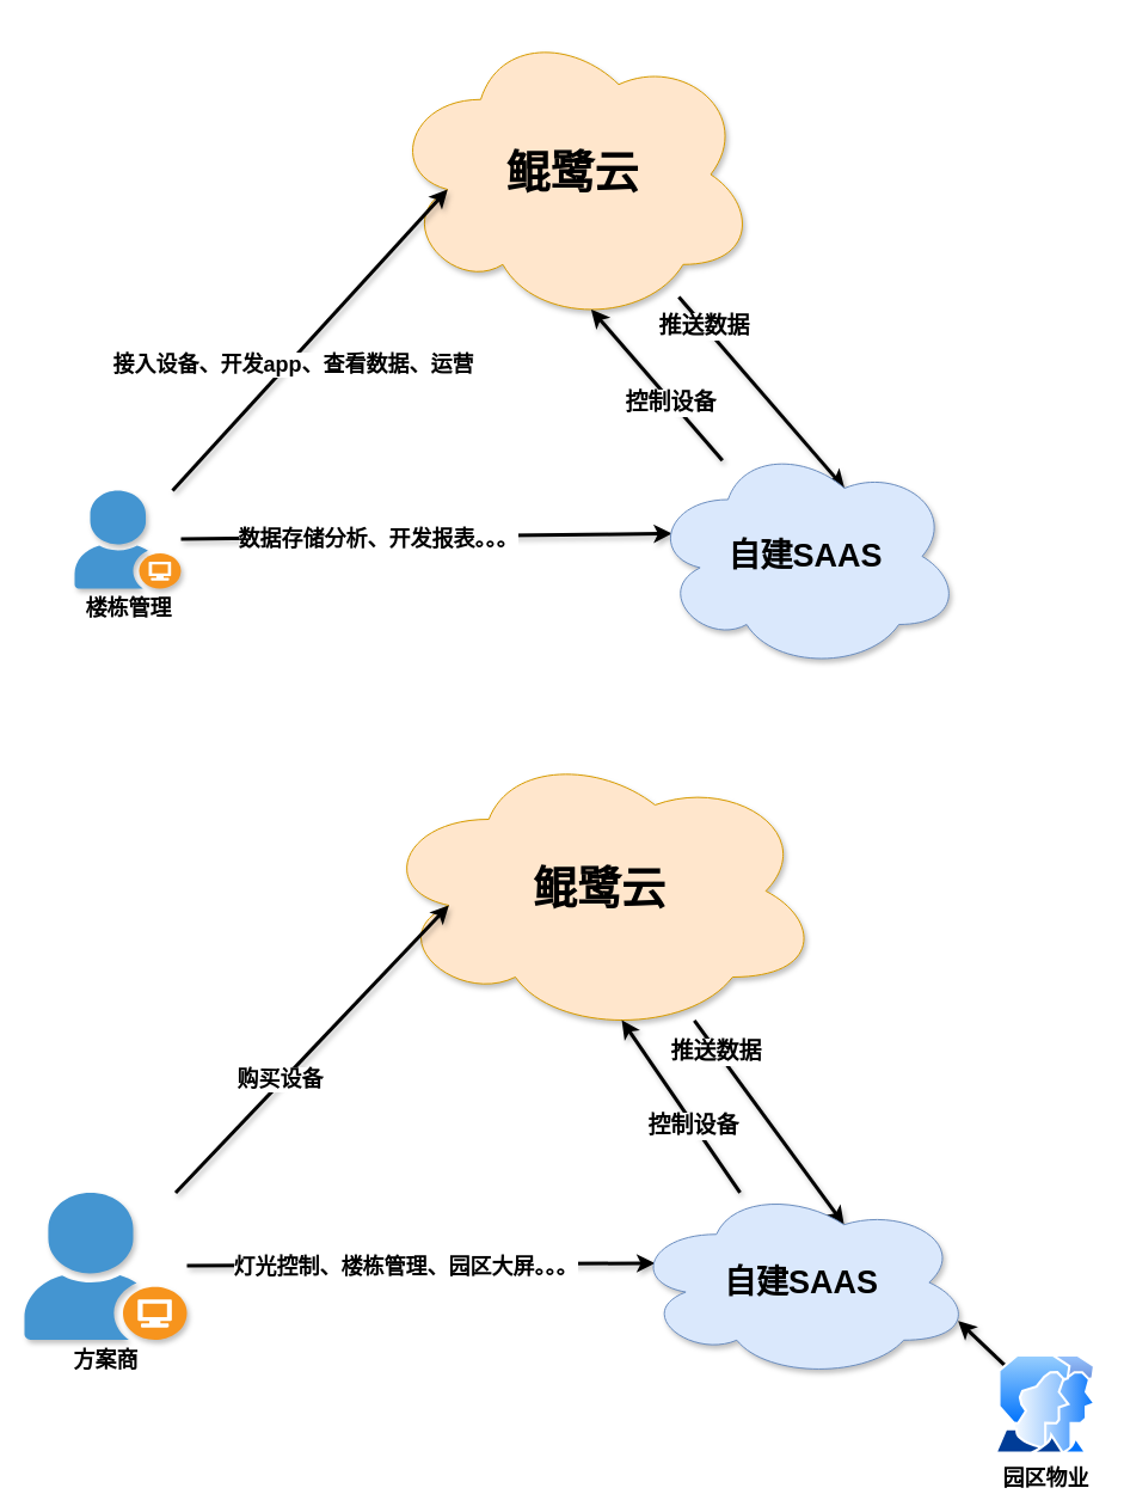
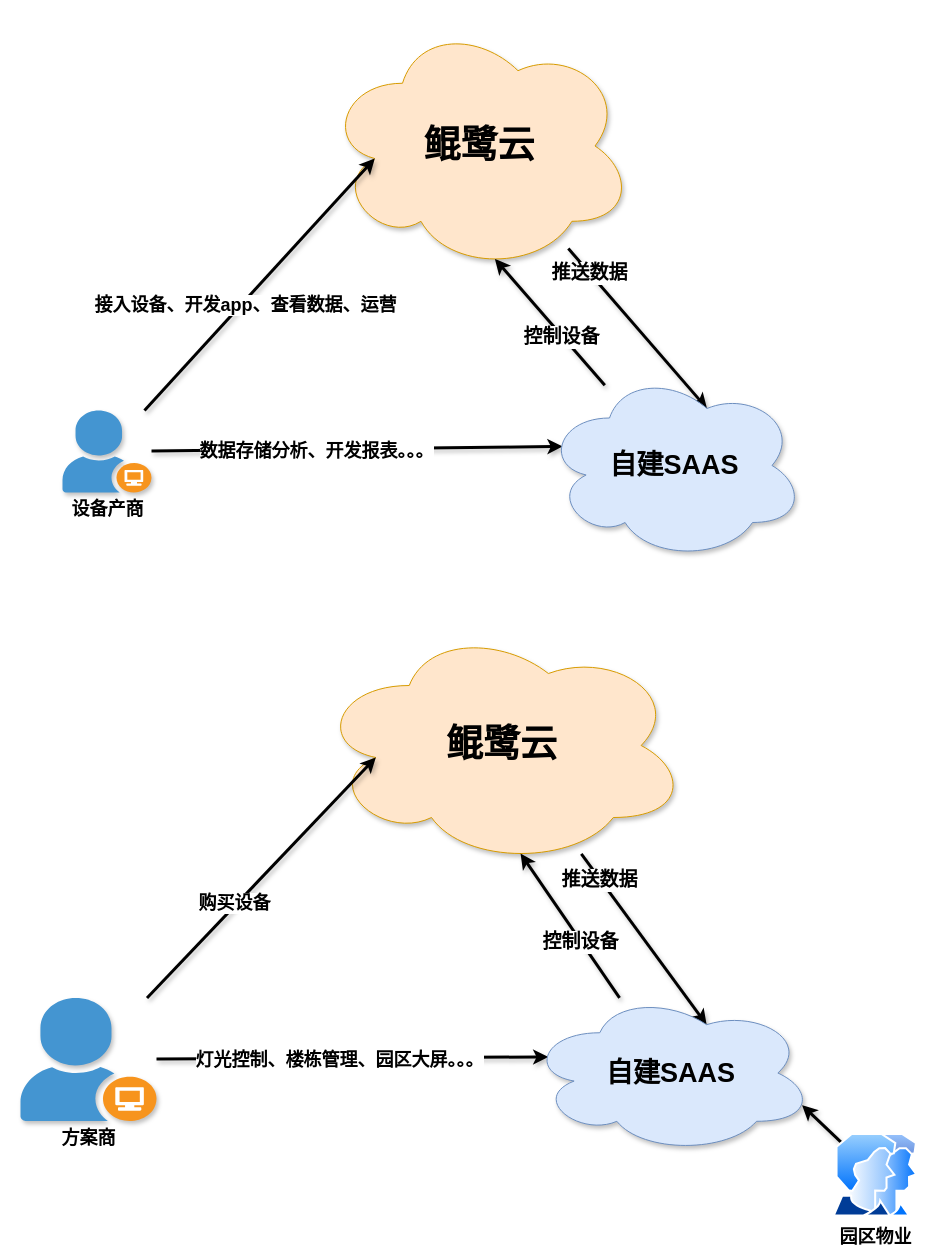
- <mxCell id="9" value="楼栋管理" style="shadow=1;dashed=0;html=1;strokeColor=none;fillColor=#4495D1;labelPosition=center;verticalLabelPosition=bottom;verticalAlign=top;align=center;outlineConnect=0;shape=mxgraph.veeam.company_user;fontSize=18;fontStyle=1" vertex="1" parent="1"><mxGeometry x="62" y="410" width="89" height="82" as="geometry" /></mxCell>
+ <mxCell id="9" value="设备产商" style="shadow=1;dashed=0;html=1;strokeColor=none;fillColor=#4495D1;labelPosition=center;verticalLabelPosition=bottom;verticalAlign=top;align=center;outlineConnect=0;shape=mxgraph.veeam.company_user;fontSize=18;fontStyle=1" vertex="1" parent="1"><mxGeometry x="62" y="410" width="89" height="82" as="geometry" /></mxCell>
